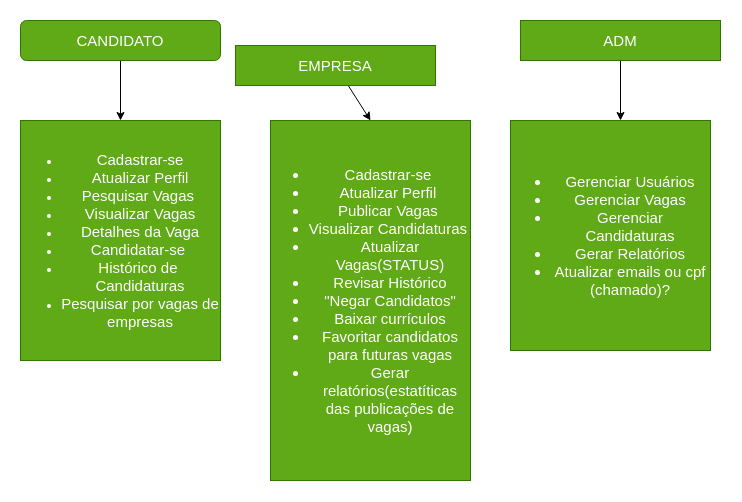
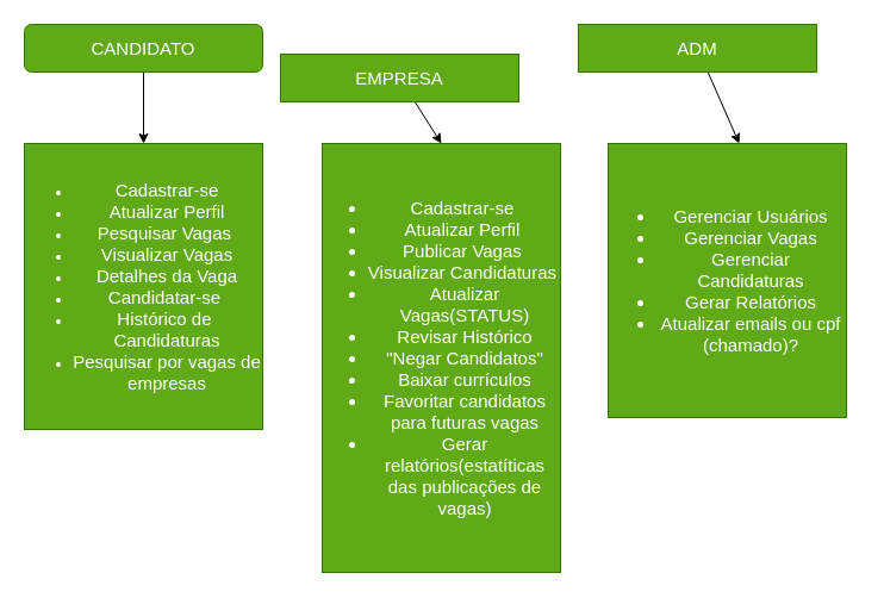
- <mxCell id="9" value="&lt;span style=&quot;font-size: 15px;&quot;&gt;ADM&lt;/span&gt;" style="whiteSpace=wrap;html=1;fillColor=#60a917;fontColor=#ffffff;strokeColor=#2D7600;" vertex="1" parent="1"><mxGeometry x="520" y="20" width="200" height="40" as="geometry" /></mxCell>
+ <mxCell id="9" value="&lt;span style=&quot;font-size: 15px;&quot;&gt;ADM&lt;/span&gt;" style="whiteSpace=wrap;html=1;fillColor=#60a917;fontColor=#ffffff;strokeColor=#2D7600;" vertex="1" parent="1"><mxGeometry x="485" y="20" width="200" height="40" as="geometry" /></mxCell>
